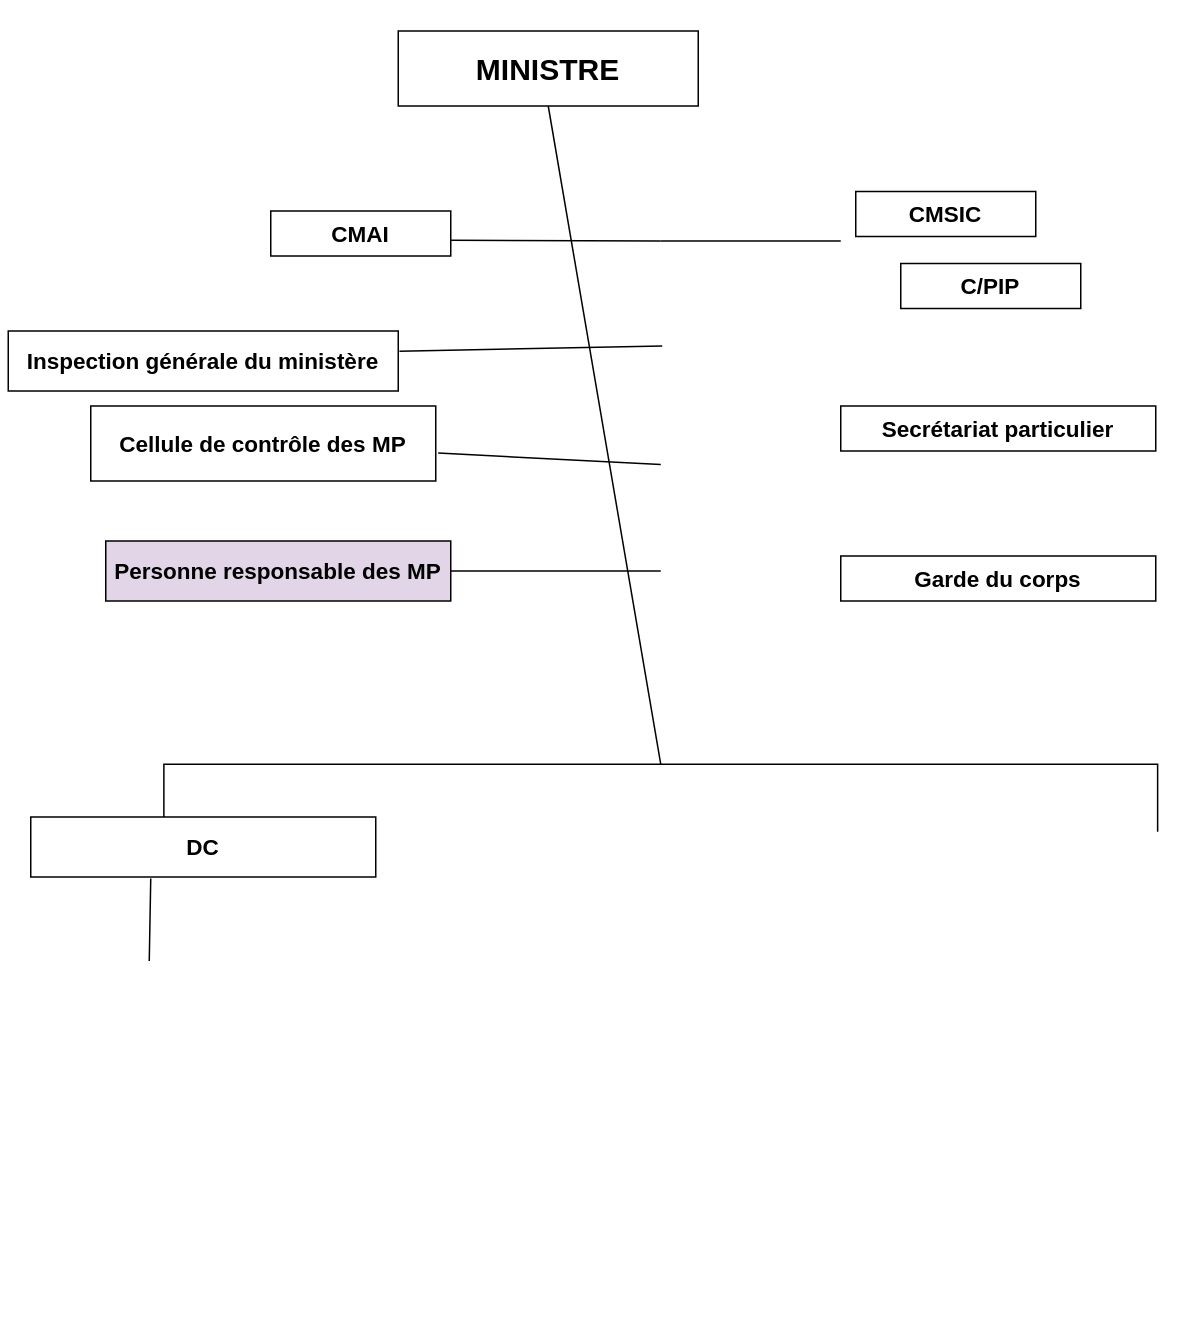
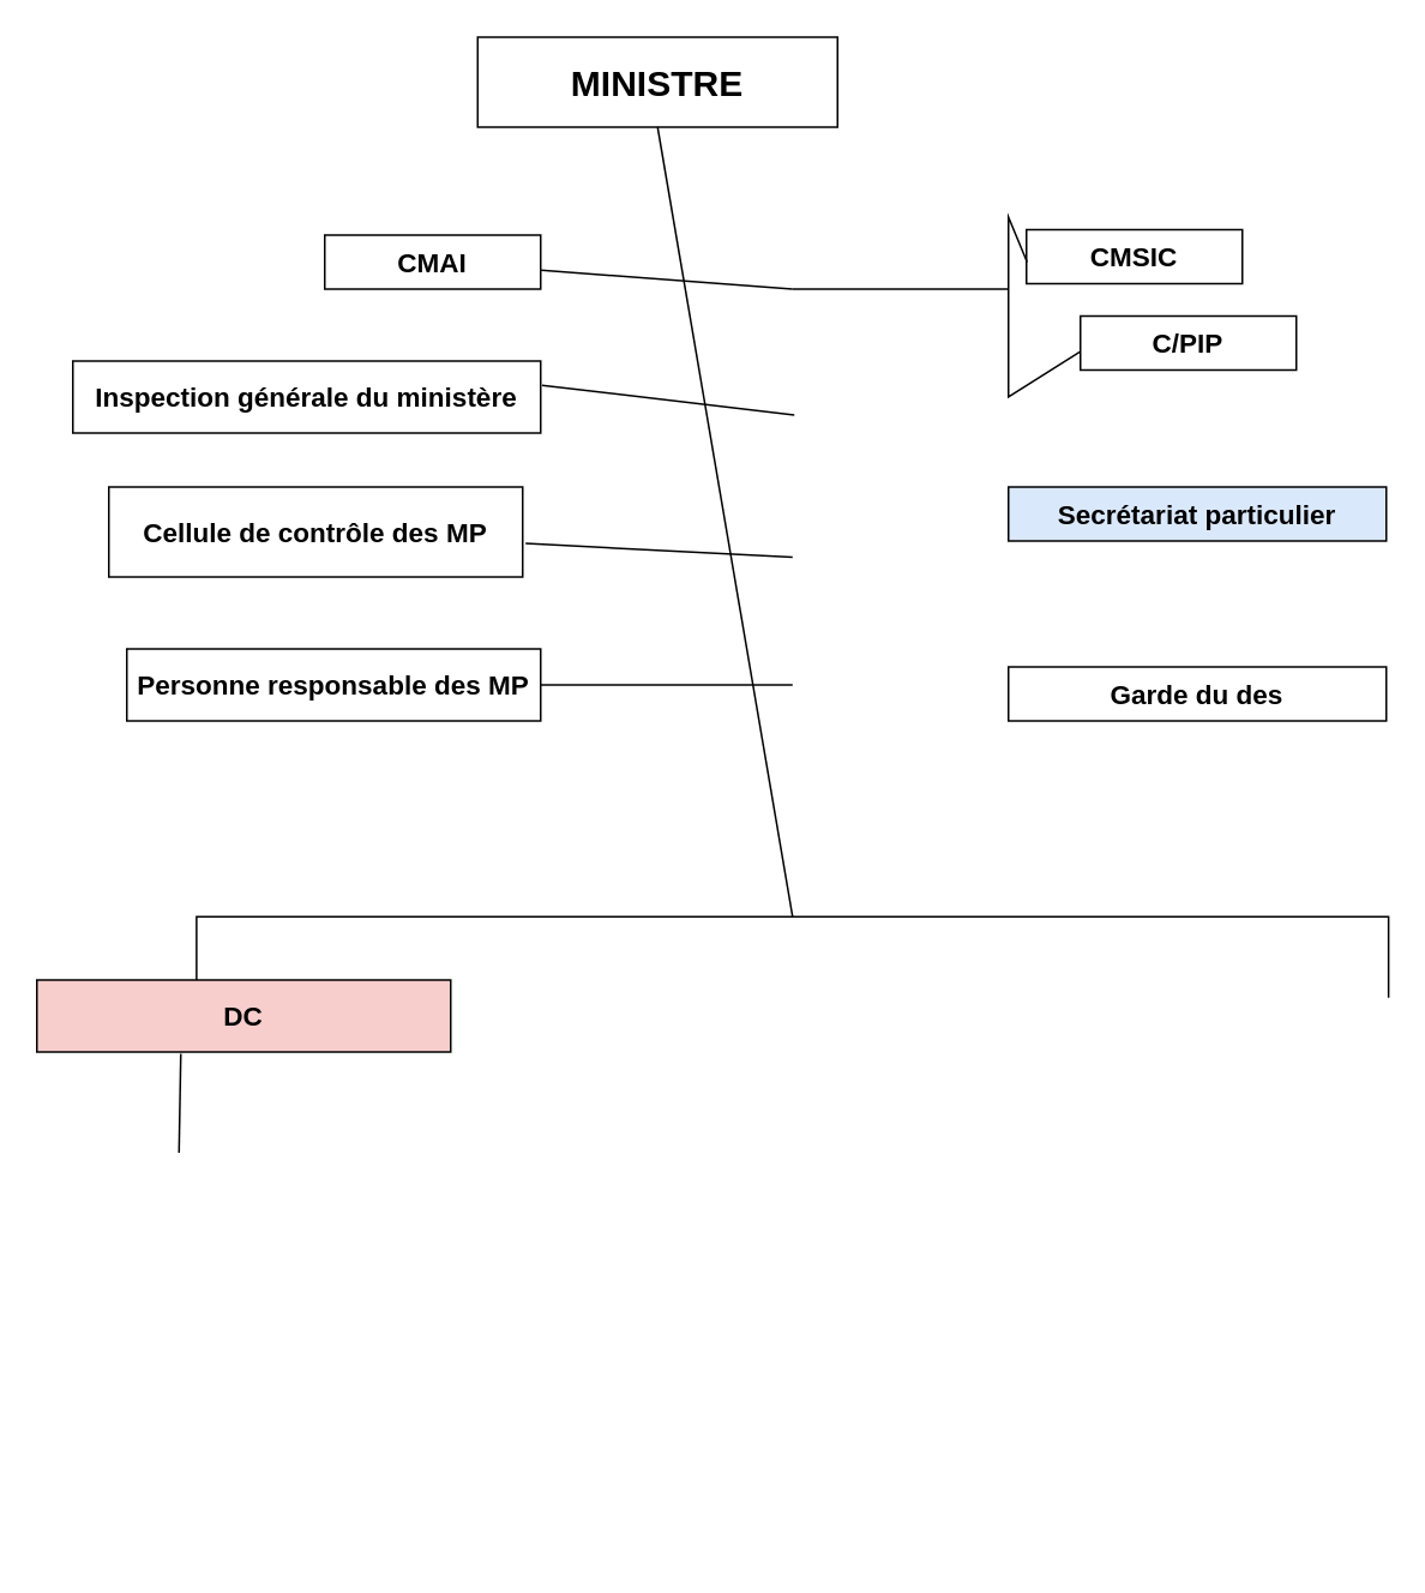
- <mxCell id="3" value="CMAI" style="rounded=0;whiteSpace=wrap;html=1;strokeWidth=1;fontSize=15;fontStyle=1" vertex="1" parent="1"><mxGeometry x="180" y="140" width="120" height="30" as="geometry" /></mxCell>
+ <mxCell id="3" value="CMAI" style="rounded=0;whiteSpace=wrap;html=1;strokeWidth=1;fontSize=15;fontStyle=1" vertex="1" parent="1"><mxGeometry x="180" y="130" width="120" height="30" as="geometry" /></mxCell>
+ <mxCell id="8" value="" style="endArrow=none;html=1;rounded=0;entryX=0.003;entryY=0.6;entryDx=0;entryDy=0;entryPerimeter=0;exitX=-0.003;exitY=0.664;exitDx=0;exitDy=0;exitPerimeter=0;strokeWidth=1;fontSize=15;fontStyle=1" edge="1" parent="1" source="7" target="6"><mxGeometry width="50" height="50" relative="1" as="geometry"><mxPoint x="500" y="180" as="sourcePoint" /><mxPoint x="550" y="130" as="targetPoint" /><Array as="points"><mxPoint x="560" y="220" /><mxPoint x="560" y="120" /></Array></mxGeometry></mxCell>
- <mxCell id="10" value="Inspection générale du ministère" style="rounded=0;whiteSpace=wrap;html=1;strokeWidth=1;fontSize=15;fontStyle=1" vertex="1" parent="1"><mxGeometry x="5" y="220" width="260" height="40" as="geometry" /></mxCell>
+ <mxCell id="10" value="Inspection générale du ministère" style="rounded=0;whiteSpace=wrap;html=1;strokeWidth=1;fontSize=15;fontStyle=1" vertex="1" parent="1"><mxGeometry y="200" width="260" height="40" as="geometry" x="40" /></mxCell>
- <mxCell id="13" value="Secrétariat particulier" style="rounded=0;whiteSpace=wrap;html=1;strokeWidth=1;fontSize=15;fontStyle=1" vertex="1" parent="1"><mxGeometry x="560" y="270" width="210" height="30" as="geometry" /></mxCell>
+ <mxCell id="13" value="Secrétariat particulier" style="rounded=0;whiteSpace=wrap;html=1;strokeWidth=1;fontSize=15;fontStyle=1;fillColor=#dae8fc;" vertex="1" parent="1"><mxGeometry x="560" y="270" width="210" height="30" as="geometry" /></mxCell>
- <mxCell id="12" value="Personne responsable des MP" style="rounded=0;whiteSpace=wrap;html=1;strokeWidth=1;fontSize=15;fontStyle=1;fillColor=#e1d5e7;" vertex="1" parent="1"><mxGeometry x="70" y="360" width="230" height="40" as="geometry" /></mxCell>
+ <mxCell id="12" value="Personne responsable des MP" style="rounded=0;whiteSpace=wrap;html=1;strokeWidth=1;fontSize=15;fontStyle=1" vertex="1" parent="1"><mxGeometry x="70" y="360" width="230" height="40" as="geometry" /></mxCell>
- <mxCell id="14" value="Garde du corps" style="rounded=0;whiteSpace=wrap;html=1;strokeWidth=1;fontSize=15;fontStyle=1" vertex="1" parent="1"><mxGeometry x="560" y="370" width="210" height="30" as="geometry" /></mxCell>
+ <mxCell id="14" value="Garde du des" style="rounded=0;whiteSpace=wrap;html=1;strokeWidth=1;fontSize=15;fontStyle=1" vertex="1" parent="1"><mxGeometry x="560" y="370" width="210" height="30" as="geometry" /></mxCell>
- <mxCell id="19" value="DC" style="rounded=0;whiteSpace=wrap;html=1;strokeWidth=1;fontSize=15;fontStyle=1" vertex="1" parent="1"><mxGeometry x="20" y="544" width="230" height="40" as="geometry" /></mxCell>
+ <mxCell id="19" value="DC" style="rounded=0;whiteSpace=wrap;html=1;strokeWidth=1;fontSize=15;fontStyle=1;fillColor=#f8cecc;" vertex="1" parent="1"><mxGeometry x="20" y="544" width="230" height="40" as="geometry" /></mxCell>
